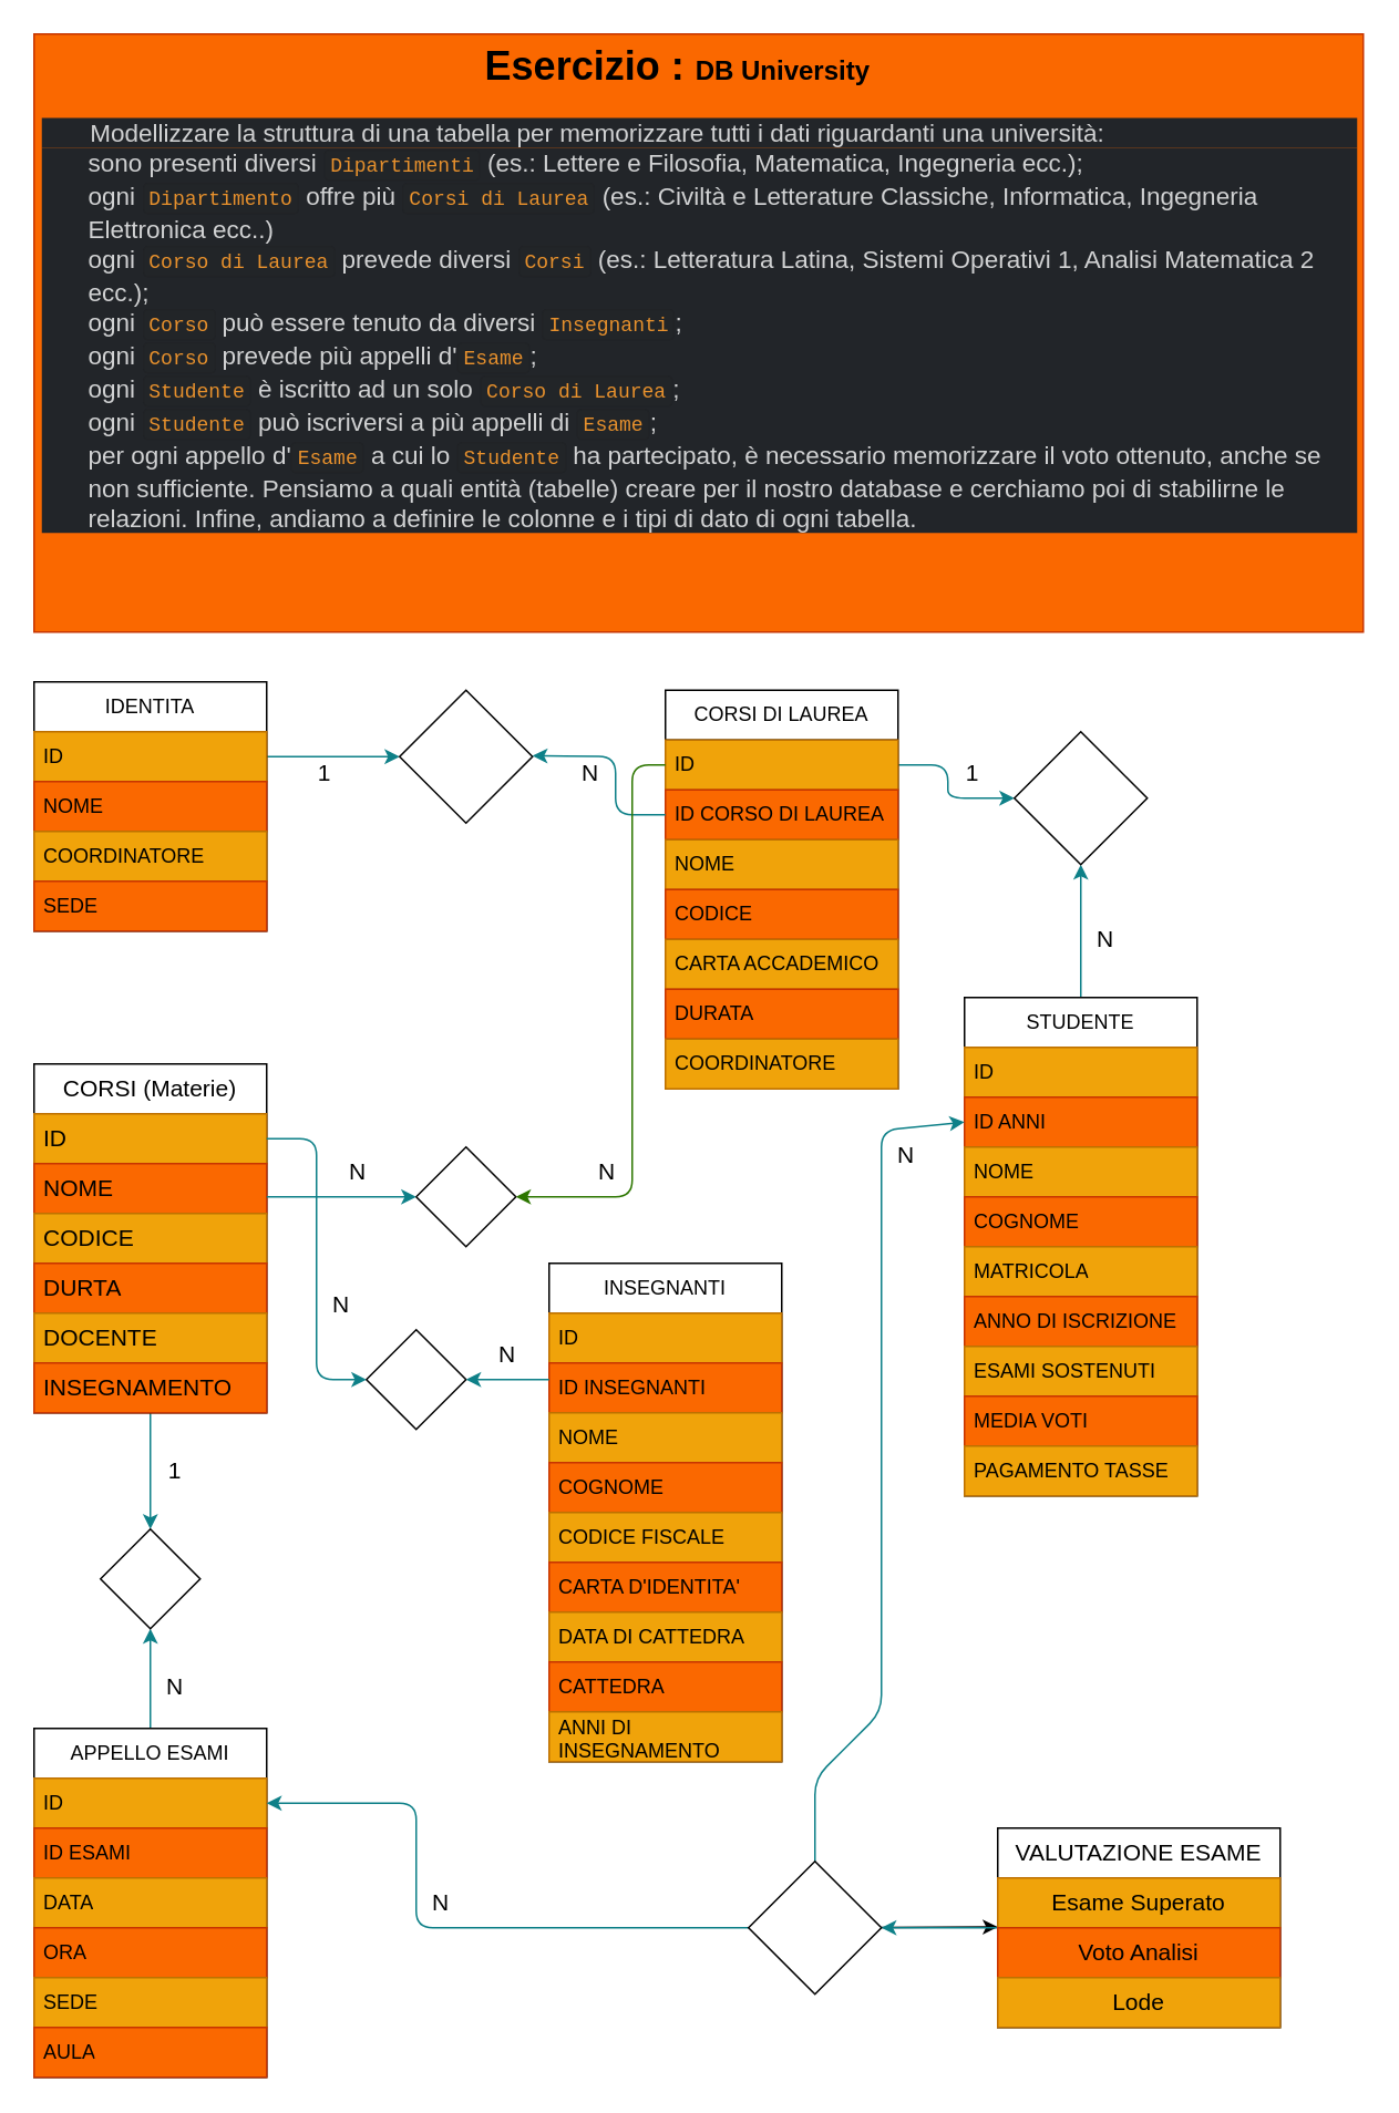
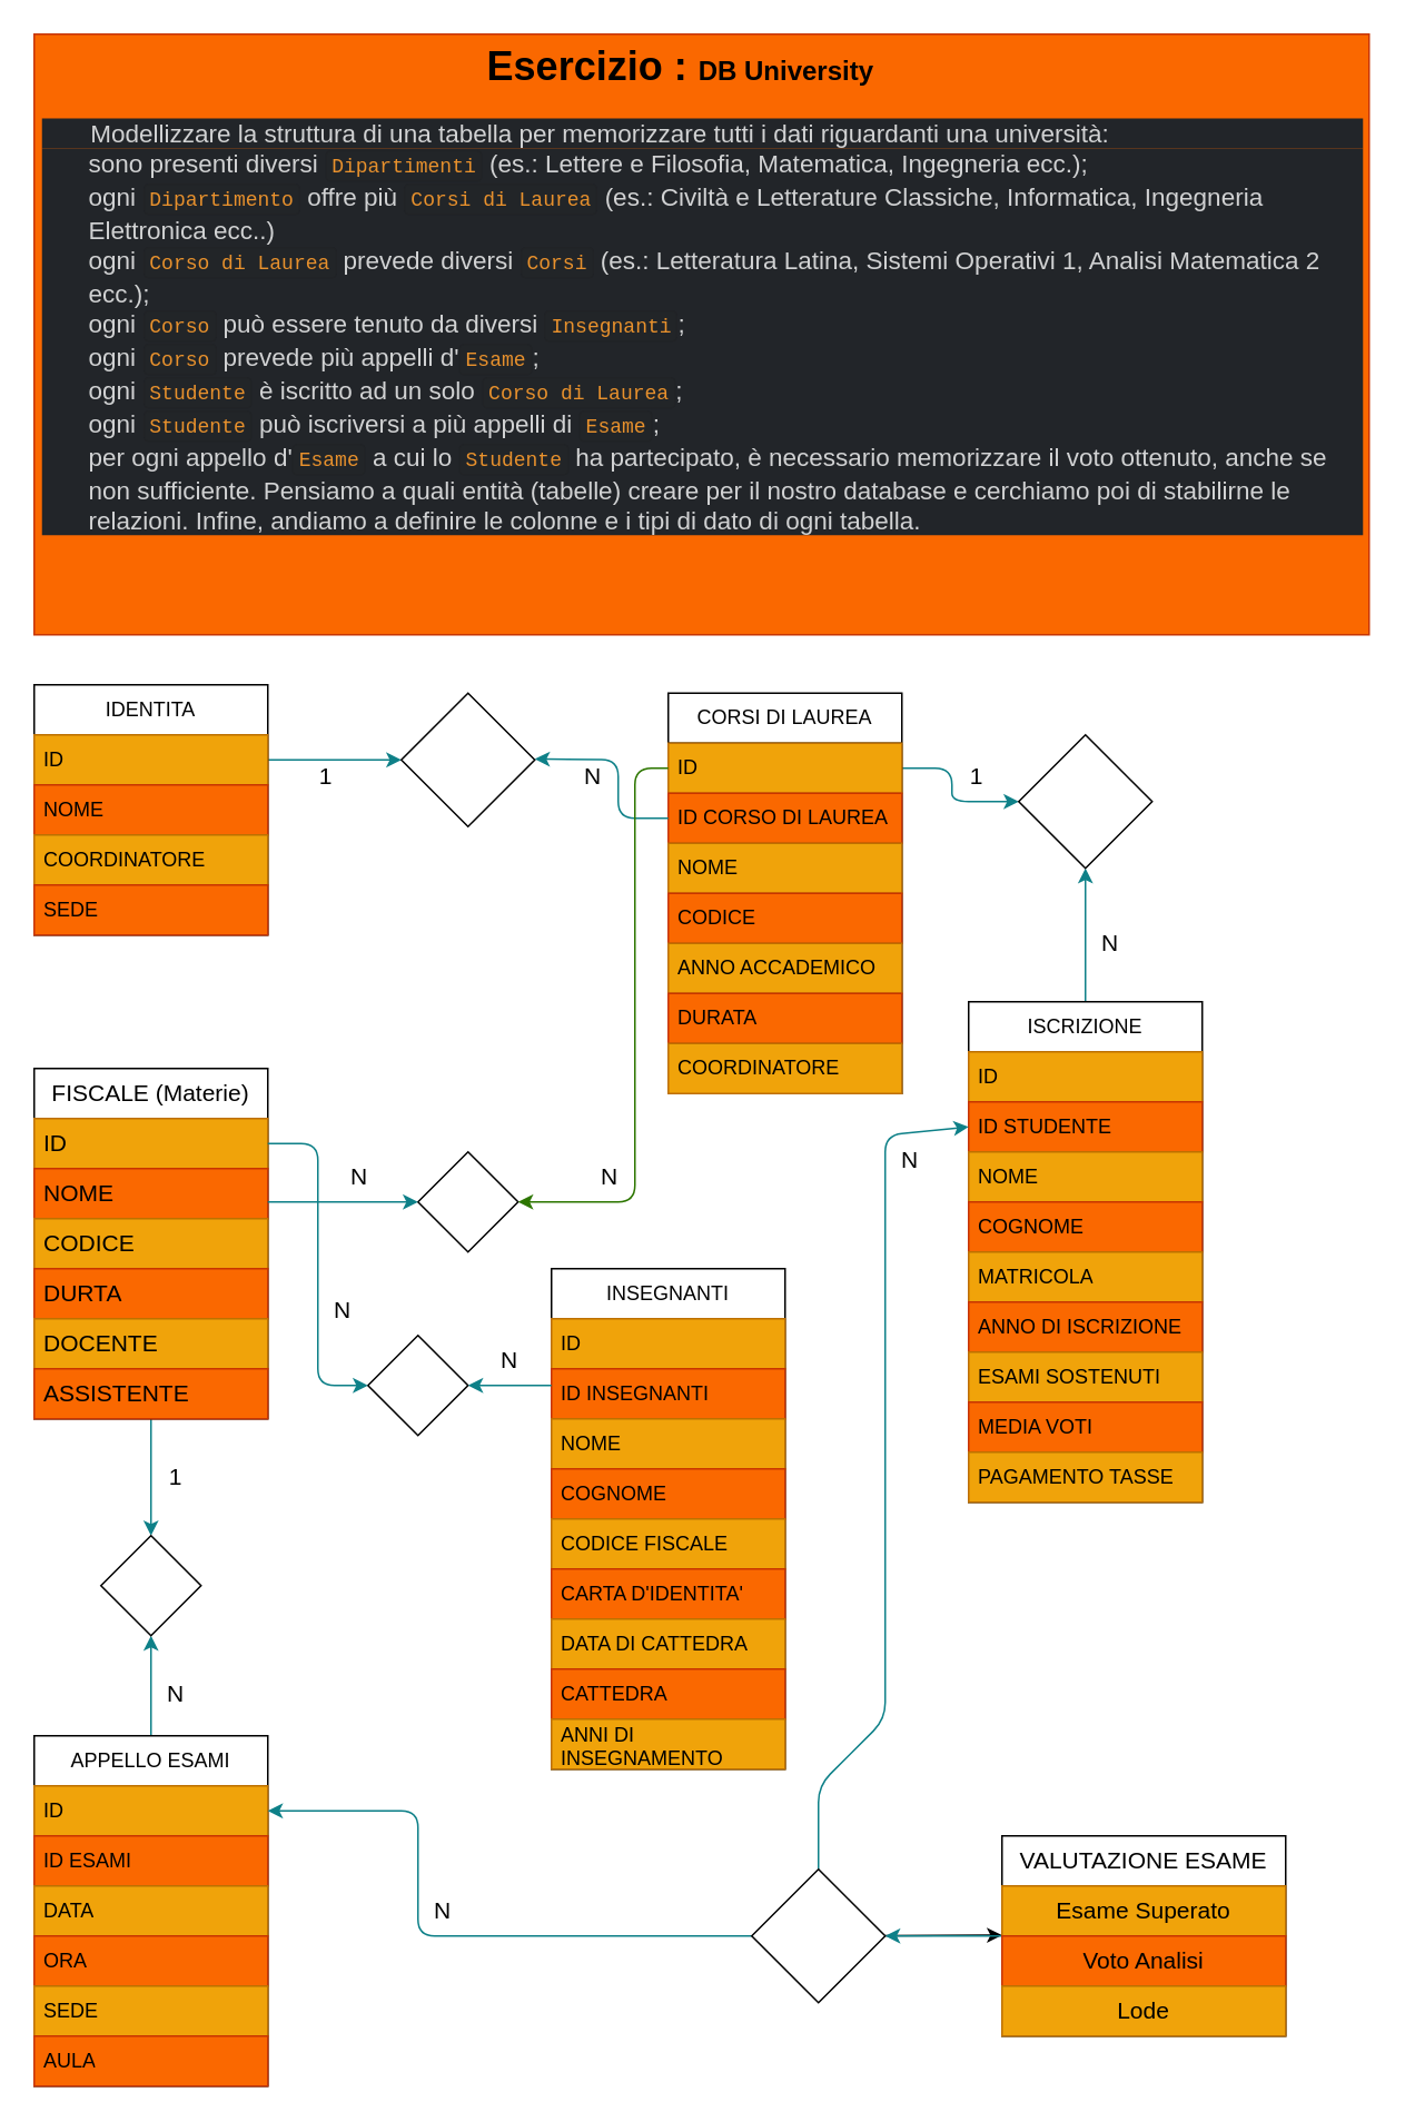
- <mxCell id="8" value="CARTA ACCADEMICO" style="text;strokeColor=#BD7000;fillColor=#f0a30a;align=left;verticalAlign=middle;spacingLeft=4;spacingRight=4;overflow=hidden;points=[[0,0.5],[1,0.5]];portConstraint=eastwest;rotatable=0;whiteSpace=wrap;html=1;fontColor=#000000;" parent="3" vertex="1"><mxGeometry y="150" width="140" height="30" as="geometry" /></mxCell>
+ <mxCell id="8" value="ANNO ACCADEMICO" style="text;strokeColor=#BD7000;fillColor=#f0a30a;align=left;verticalAlign=middle;spacingLeft=4;spacingRight=4;overflow=hidden;points=[[0,0.5],[1,0.5]];portConstraint=eastwest;rotatable=0;whiteSpace=wrap;html=1;fontColor=#000000;" parent="3" vertex="1"><mxGeometry y="150" width="140" height="30" as="geometry" /></mxCell>
- <mxCell id="37" value="STUDENTE" style="swimlane;fontStyle=0;childLayout=stackLayout;horizontal=1;startSize=30;horizontalStack=0;resizeParent=1;resizeParentMax=0;resizeLast=0;collapsible=1;marginBottom=0;whiteSpace=wrap;html=1;" parent="1" vertex="1"><mxGeometry x="580" y="600" width="140" height="300" as="geometry" /></mxCell>
+ <mxCell id="37" value="ISCRIZIONE" style="swimlane;fontStyle=0;childLayout=stackLayout;horizontal=1;startSize=30;horizontalStack=0;resizeParent=1;resizeParentMax=0;resizeLast=0;collapsible=1;marginBottom=0;whiteSpace=wrap;html=1;" parent="1" vertex="1"><mxGeometry x="580" y="600" width="140" height="300" as="geometry" /></mxCell>
- <mxCell id="52" value="CORSI (Materie)" style="swimlane;fontStyle=0;childLayout=stackLayout;horizontal=1;startSize=30;horizontalStack=0;resizeParent=1;resizeParentMax=0;resizeLast=0;collapsible=1;marginBottom=0;whiteSpace=wrap;html=1;fontSize=14;" parent="1" vertex="1"><mxGeometry x="20" y="640" width="140" height="210" as="geometry" /></mxCell>
+ <mxCell id="52" value="FISCALE (Materie)" style="swimlane;fontStyle=0;childLayout=stackLayout;horizontal=1;startSize=30;horizontalStack=0;resizeParent=1;resizeParentMax=0;resizeLast=0;collapsible=1;marginBottom=0;whiteSpace=wrap;html=1;fontSize=14;" parent="1" vertex="1"><mxGeometry x="20" y="640" width="140" height="210" as="geometry" /></mxCell>
- <mxCell id="39" value="ID ANNI" style="text;strokeColor=#C73500;fillColor=#fa6800;align=left;verticalAlign=middle;spacingLeft=4;spacingRight=4;overflow=hidden;points=[[0,0.5],[1,0.5]];portConstraint=eastwest;rotatable=0;whiteSpace=wrap;html=1;fontColor=#000000;" parent="37" vertex="1"><mxGeometry y="60" width="140" height="30" as="geometry" /></mxCell>
+ <mxCell id="39" value="ID STUDENTE" style="text;strokeColor=#C73500;fillColor=#fa6800;align=left;verticalAlign=middle;spacingLeft=4;spacingRight=4;overflow=hidden;points=[[0,0.5],[1,0.5]];portConstraint=eastwest;rotatable=0;whiteSpace=wrap;html=1;fontColor=#000000;" parent="37" vertex="1"><mxGeometry y="60" width="140" height="30" as="geometry" /></mxCell>
- <mxCell id="58" value="INSEGNAMENTO" style="text;strokeColor=#C73500;fillColor=#fa6800;align=left;verticalAlign=middle;spacingLeft=4;spacingRight=4;overflow=hidden;points=[[0,0.5],[1,0.5]];portConstraint=eastwest;rotatable=0;whiteSpace=wrap;html=1;fontSize=14;fontColor=#000000;" parent="52" vertex="1"><mxGeometry y="180" width="140" height="30" as="geometry" /></mxCell>
+ <mxCell id="58" value="ASSISTENTE" style="text;strokeColor=#C73500;fillColor=#fa6800;align=left;verticalAlign=middle;spacingLeft=4;spacingRight=4;overflow=hidden;points=[[0,0.5],[1,0.5]];portConstraint=eastwest;rotatable=0;whiteSpace=wrap;html=1;fontSize=14;fontColor=#000000;" parent="52" vertex="1"><mxGeometry y="180" width="140" height="30" as="geometry" /></mxCell>
